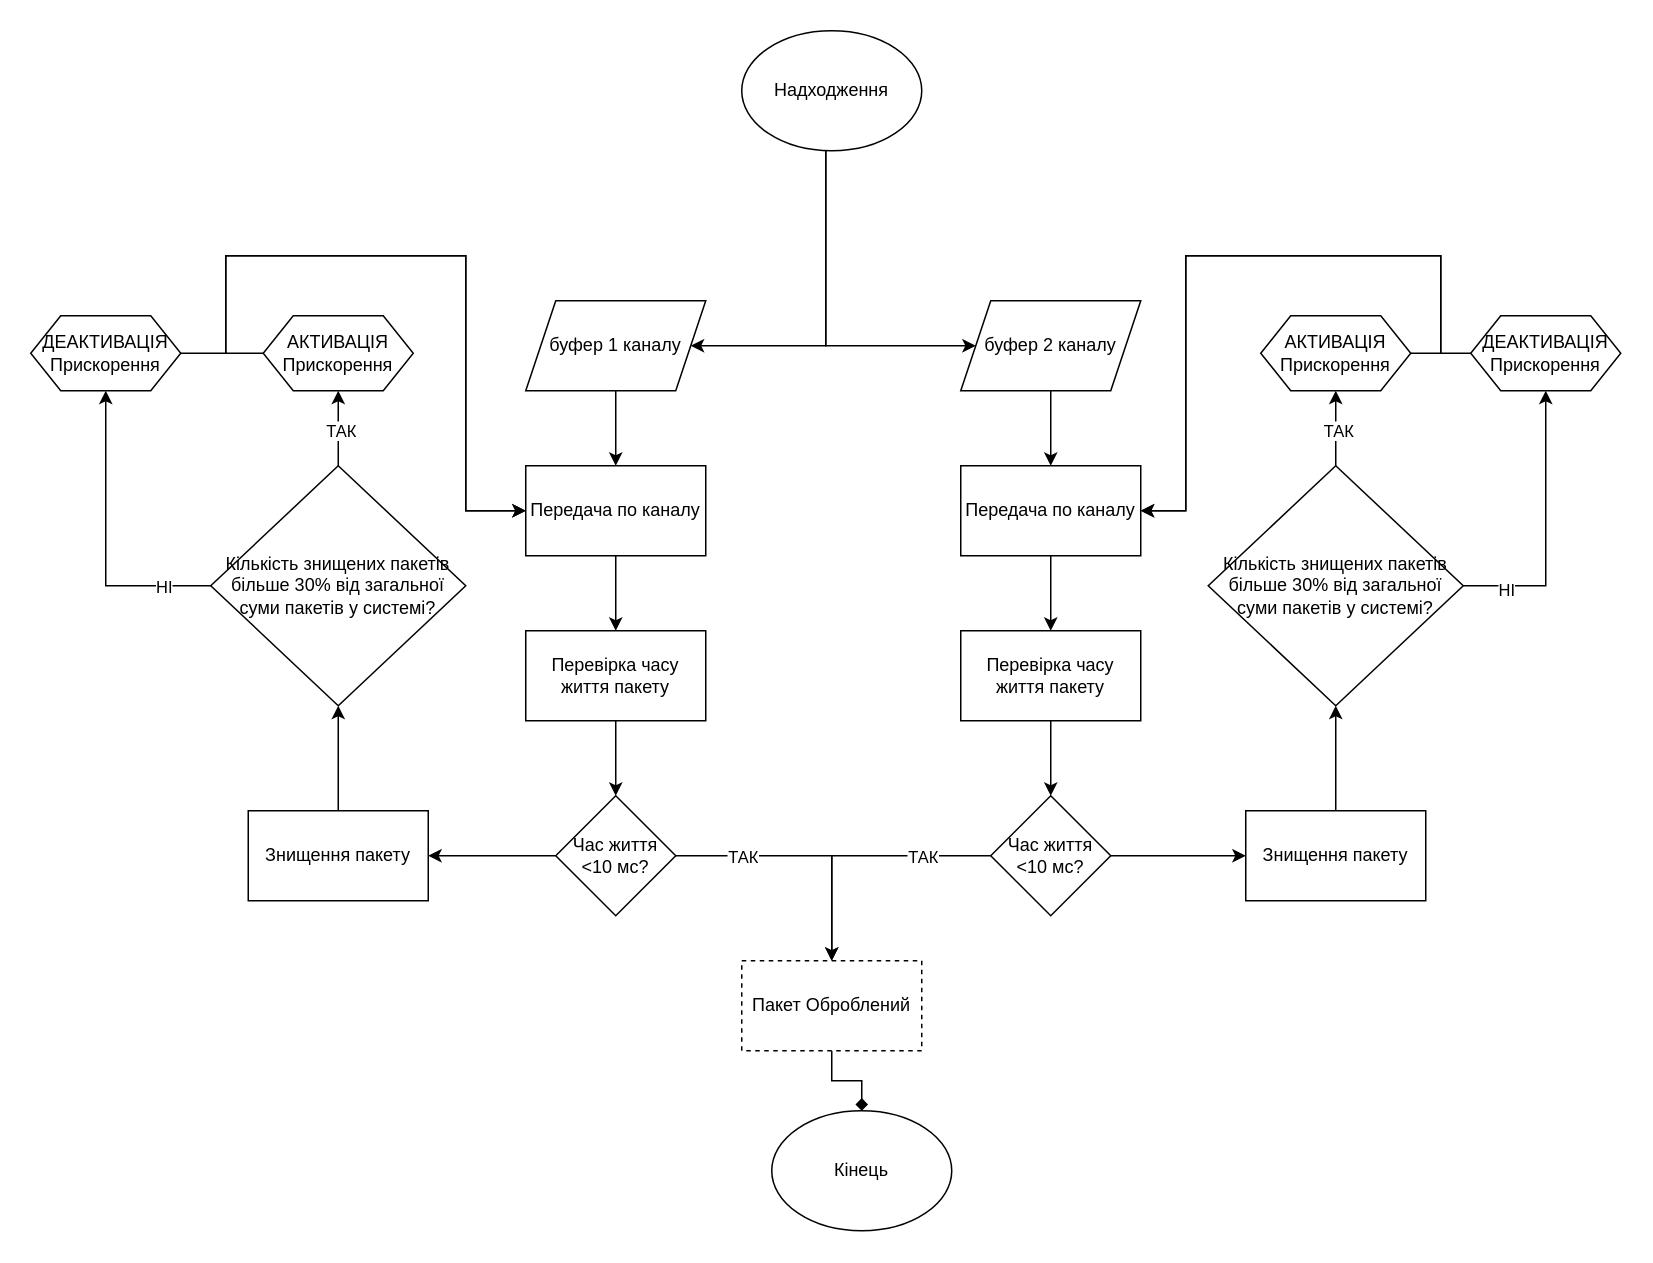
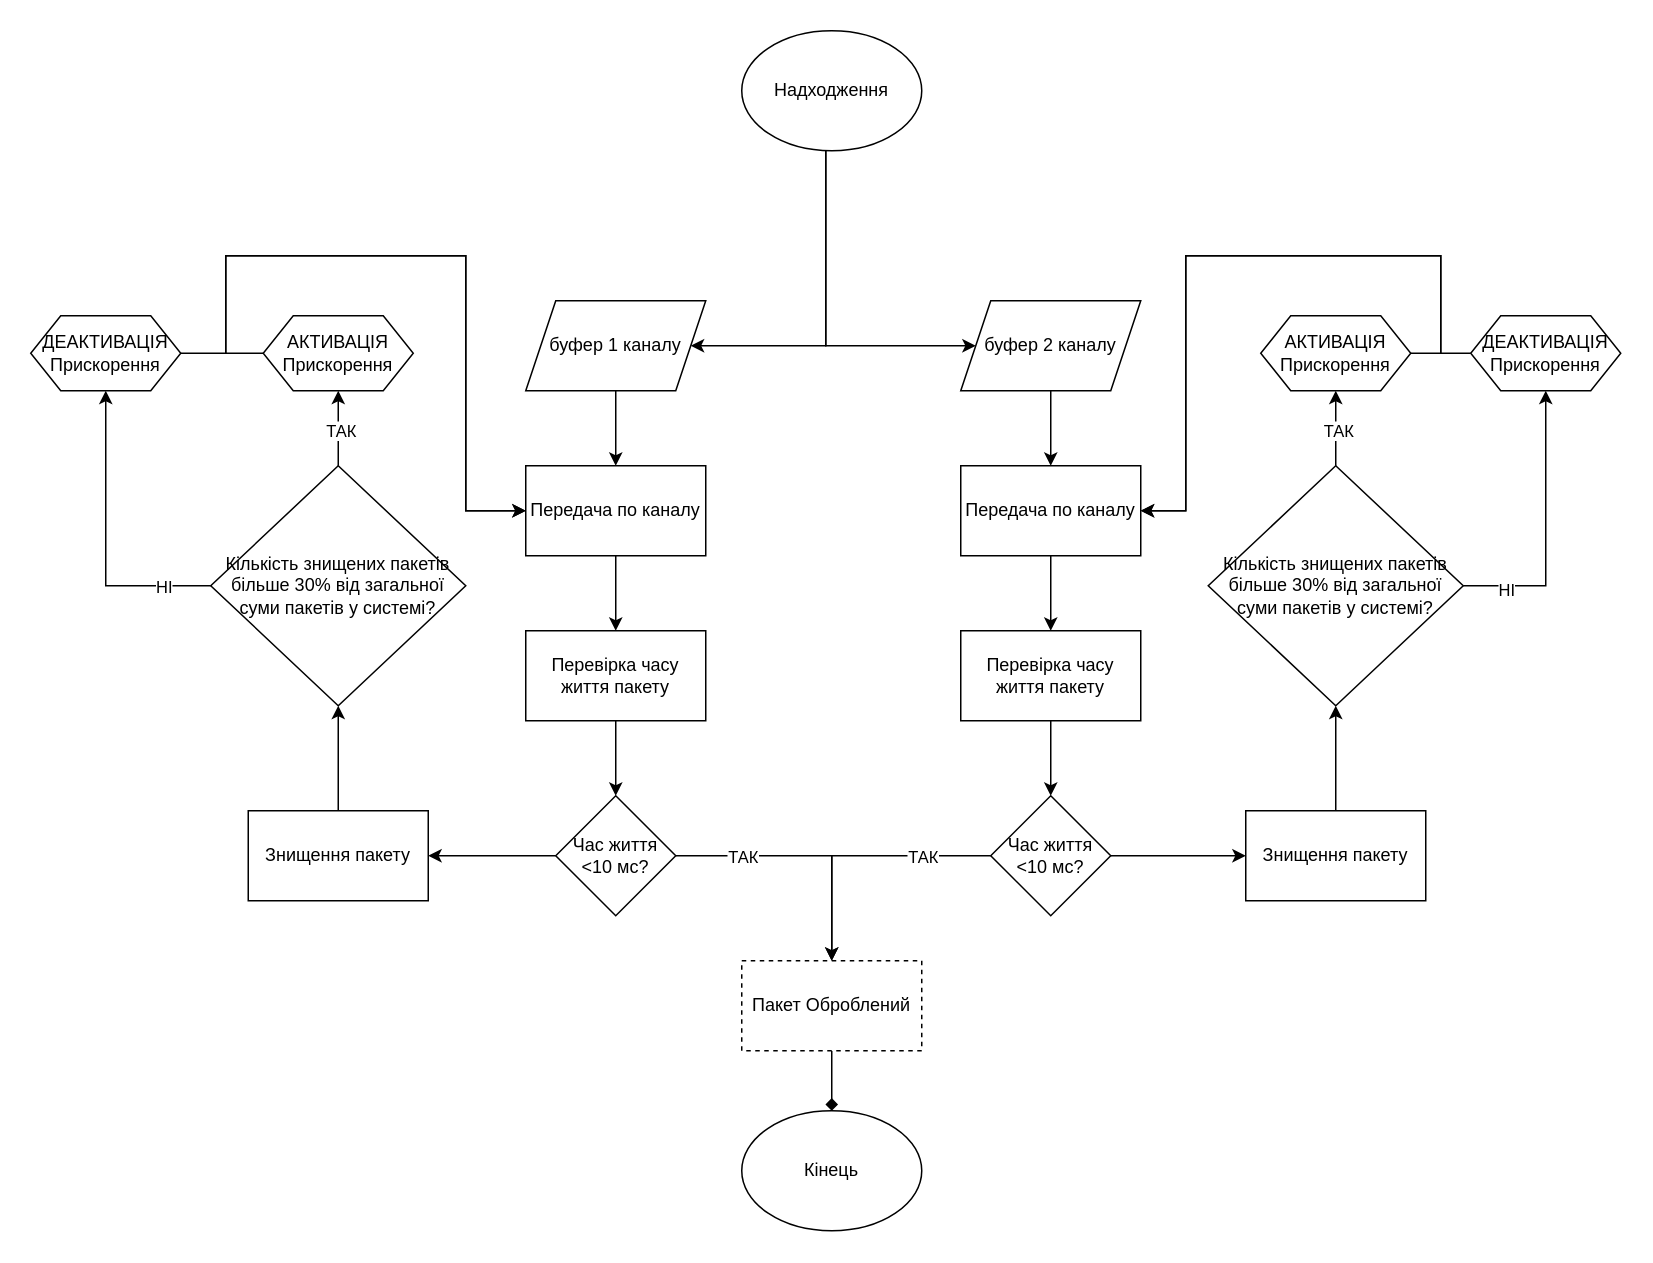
- <mxCell id="49" value="Кінець" style="ellipse;whiteSpace=wrap;html=1;" vertex="1" parent="1"><mxGeometry x="514" y="740" width="120" height="80" as="geometry" /></mxCell>
+ <mxCell id="49" value="Кінець" style="ellipse;whiteSpace=wrap;html=1;" vertex="1" parent="1"><mxGeometry x="494" y="740" width="120" height="80" as="geometry" /></mxCell>
